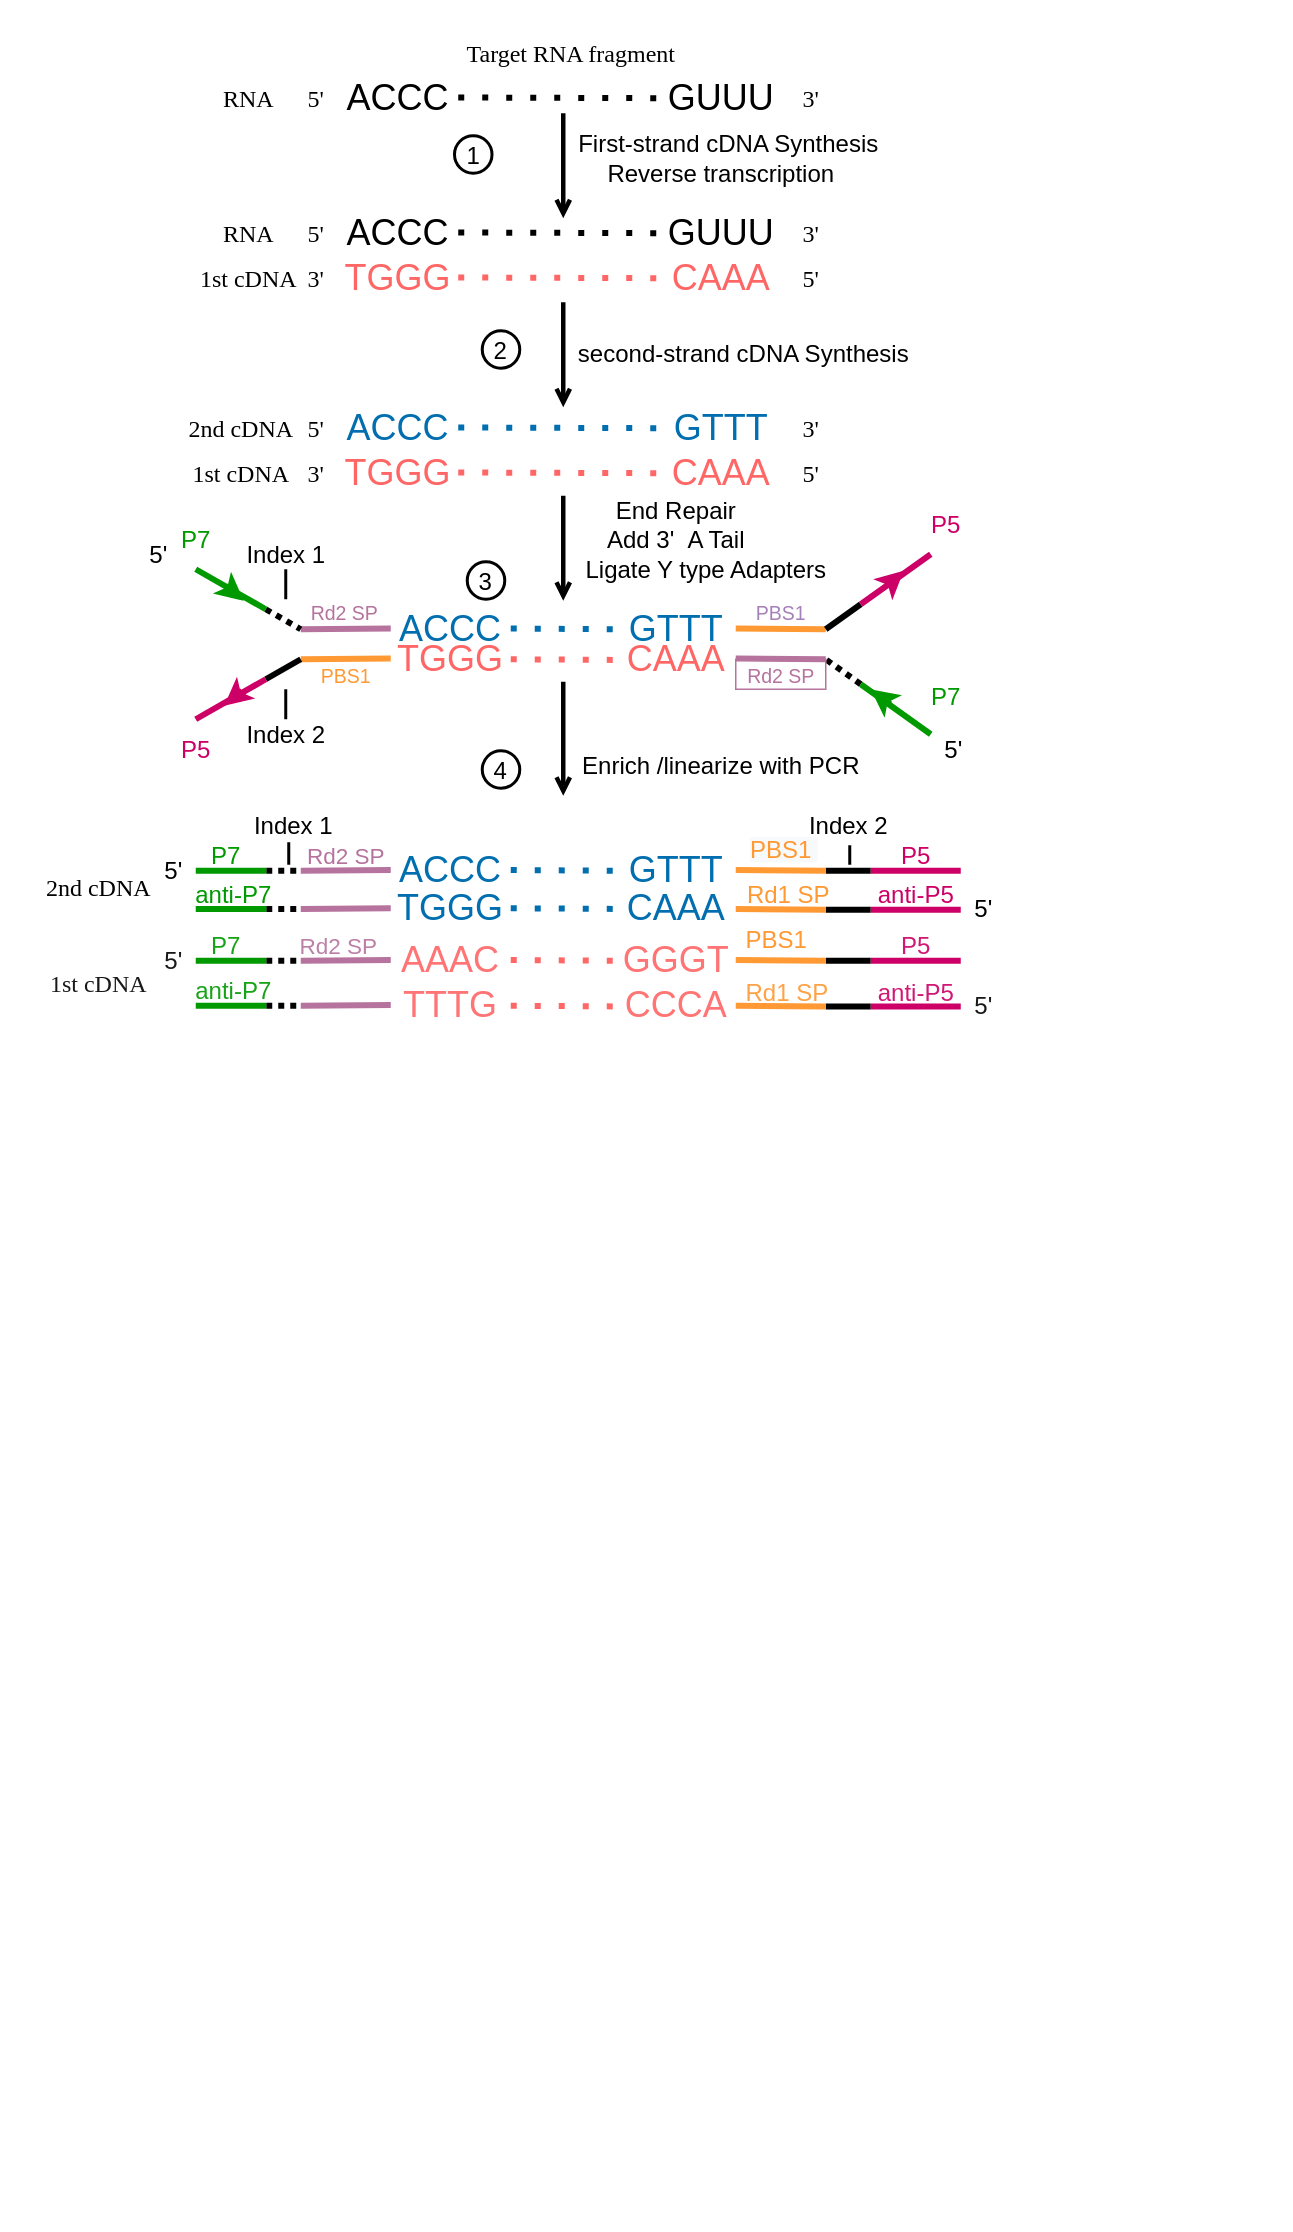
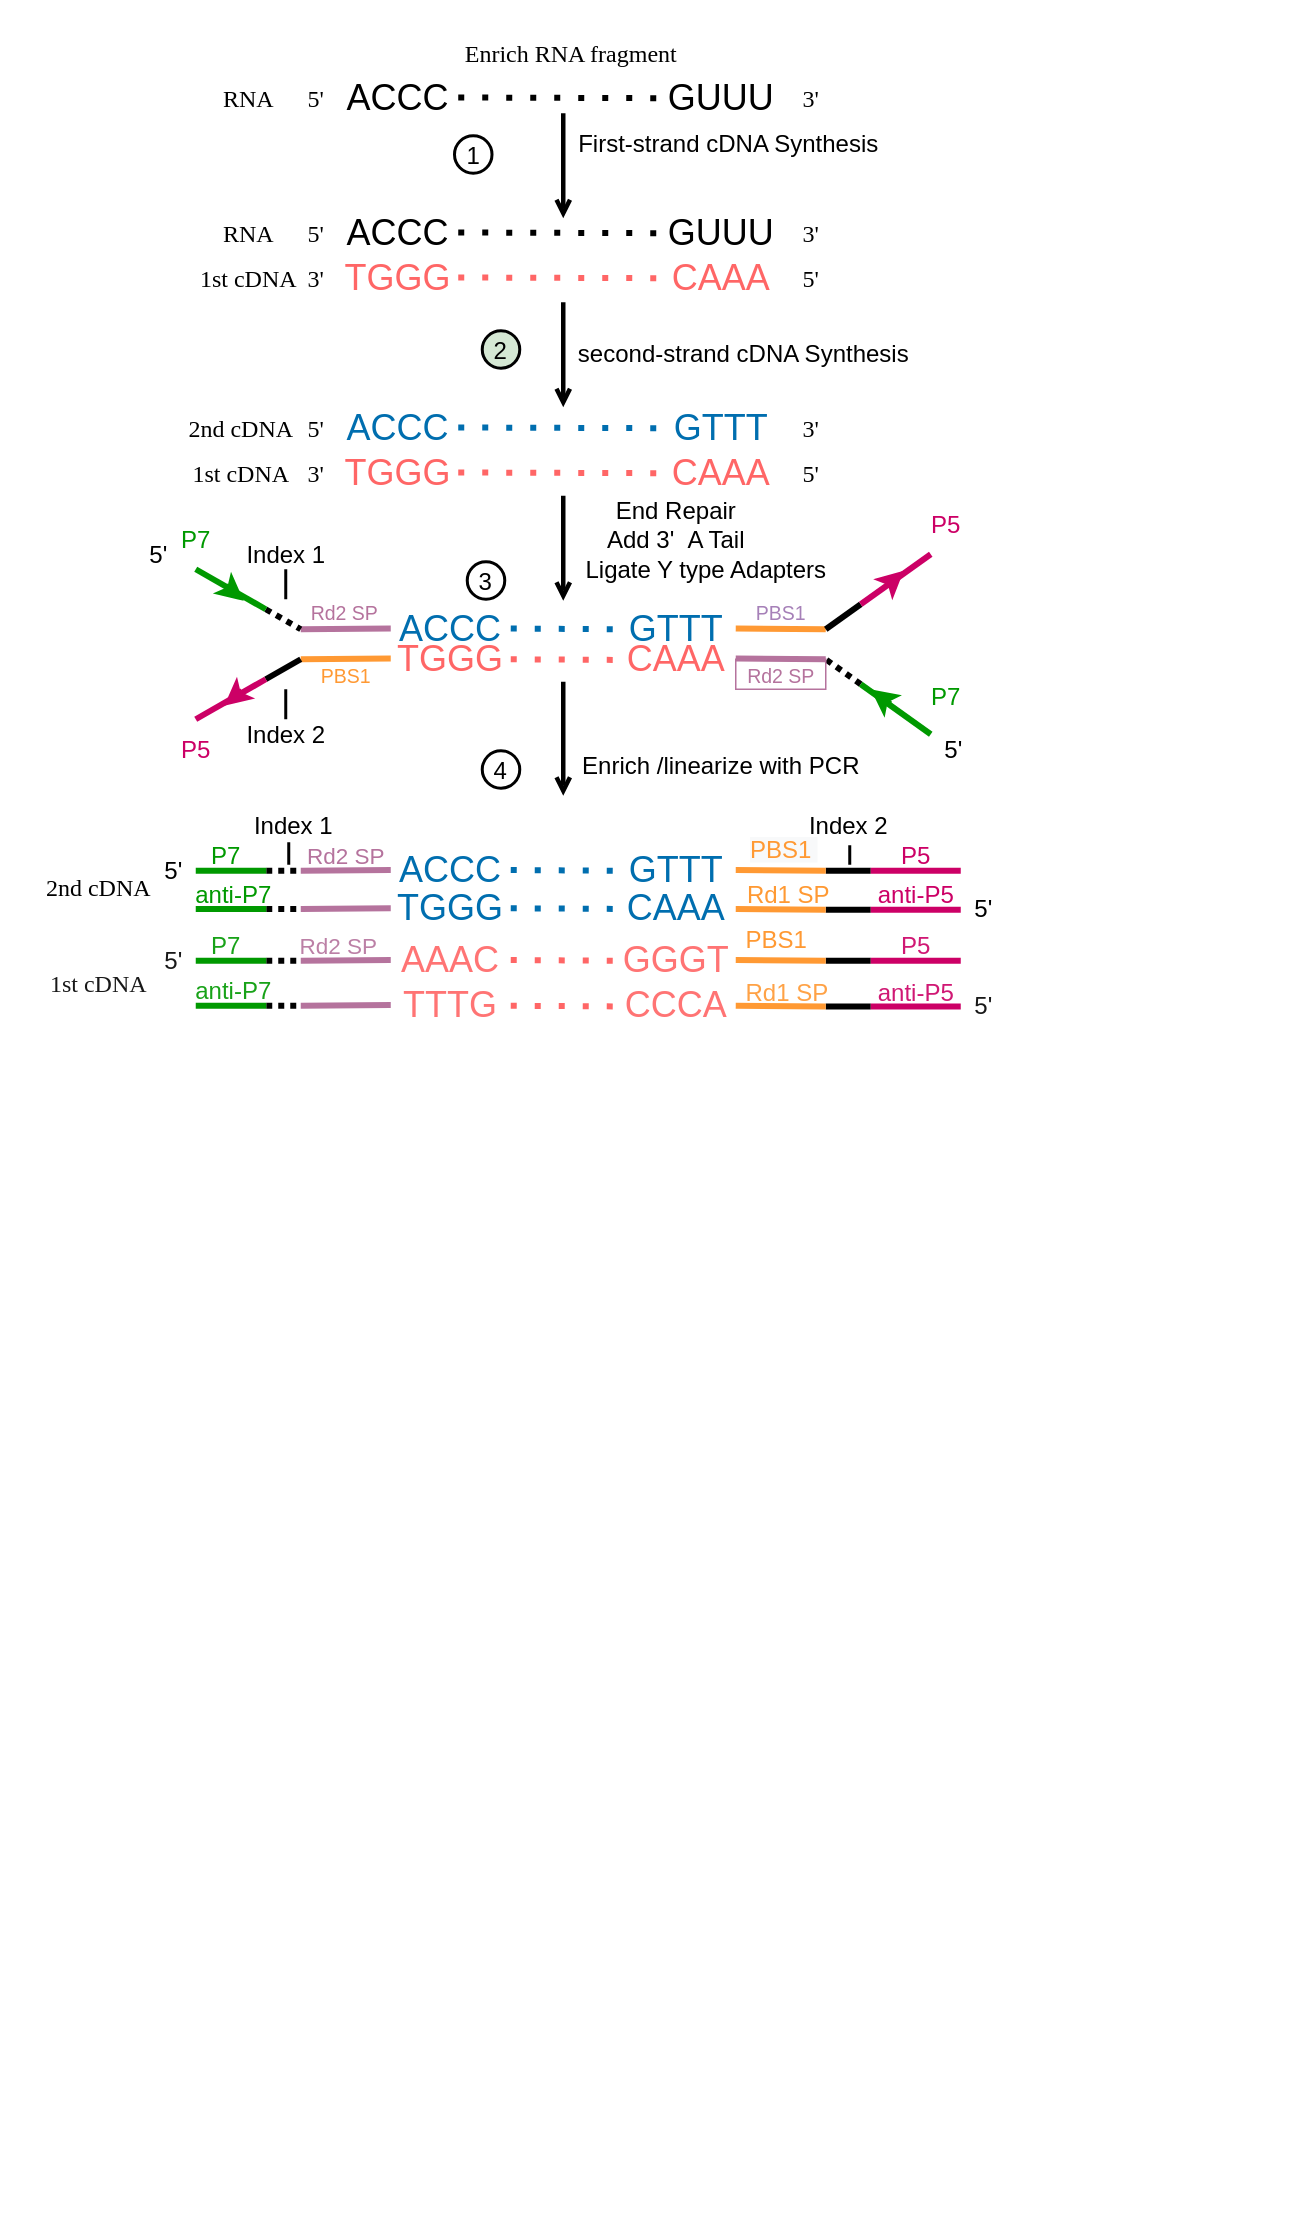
- <mxCell id="72" value="&lt;font style=&quot;font-size: 16px&quot; face=&quot;Georgia&quot;&gt;Target RNA fragment&lt;/font&gt;" style="text;html=1;align=center;verticalAlign=middle;resizable=0;points=[];autosize=1;fontSize=16;" vertex="1" parent="59"><mxGeometry x="210" width="170" height="30" as="geometry" /></mxCell>
+ <mxCell id="72" value="&lt;font style=&quot;font-size: 16px&quot; face=&quot;Georgia&quot;&gt;Enrich RNA fragment&lt;/font&gt;" style="text;html=1;align=center;verticalAlign=middle;resizable=0;points=[];autosize=1;fontSize=16;" vertex="1" parent="59"><mxGeometry x="210" width="170" height="30" as="geometry" /></mxCell>
- <mxCell id="77" value="Reverse transcription" style="text;html=1;align=center;verticalAlign=middle;resizable=0;points=[];autosize=1;fontSize=16;" vertex="1" parent="59"><mxGeometry x="310" y="85" width="170" height="20" as="geometry" /></mxCell>
- <mxCell id="151" value="2" style="ellipse;whiteSpace=wrap;html=1;aspect=fixed;strokeWidth=2;fontSize=16;" vertex="1" parent="59"><mxGeometry x="236" y="200" width="25" height="25" as="geometry" /></mxCell>
+ <mxCell id="151" value="2" style="ellipse;whiteSpace=wrap;html=1;aspect=fixed;strokeWidth=2;fontSize=16;fillColor=#d5e8d4;" vertex="1" parent="59"><mxGeometry x="236" y="200" width="25" height="25" as="geometry" /></mxCell>
